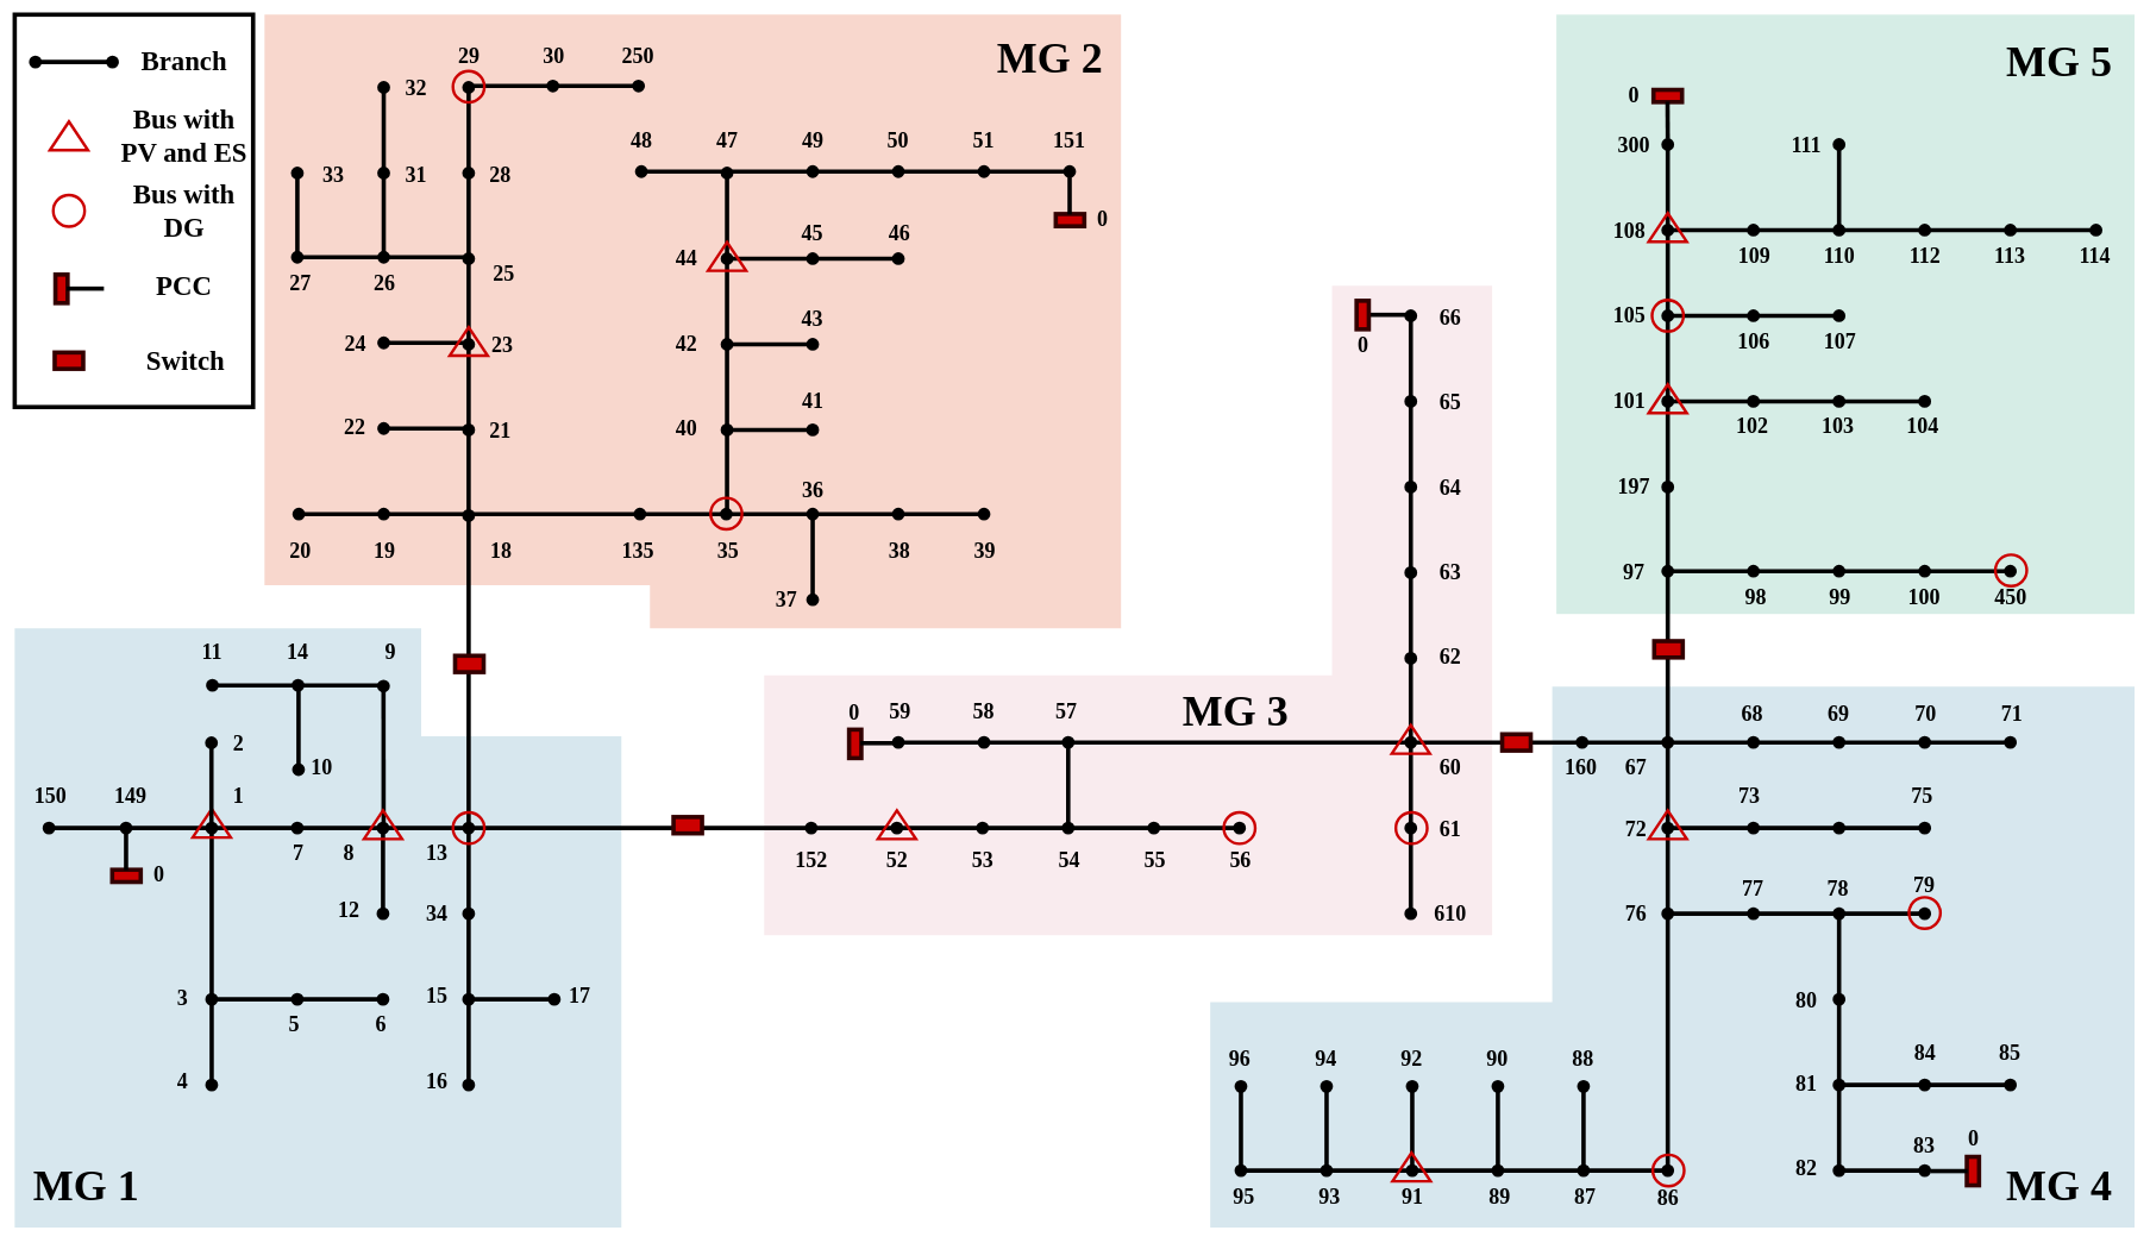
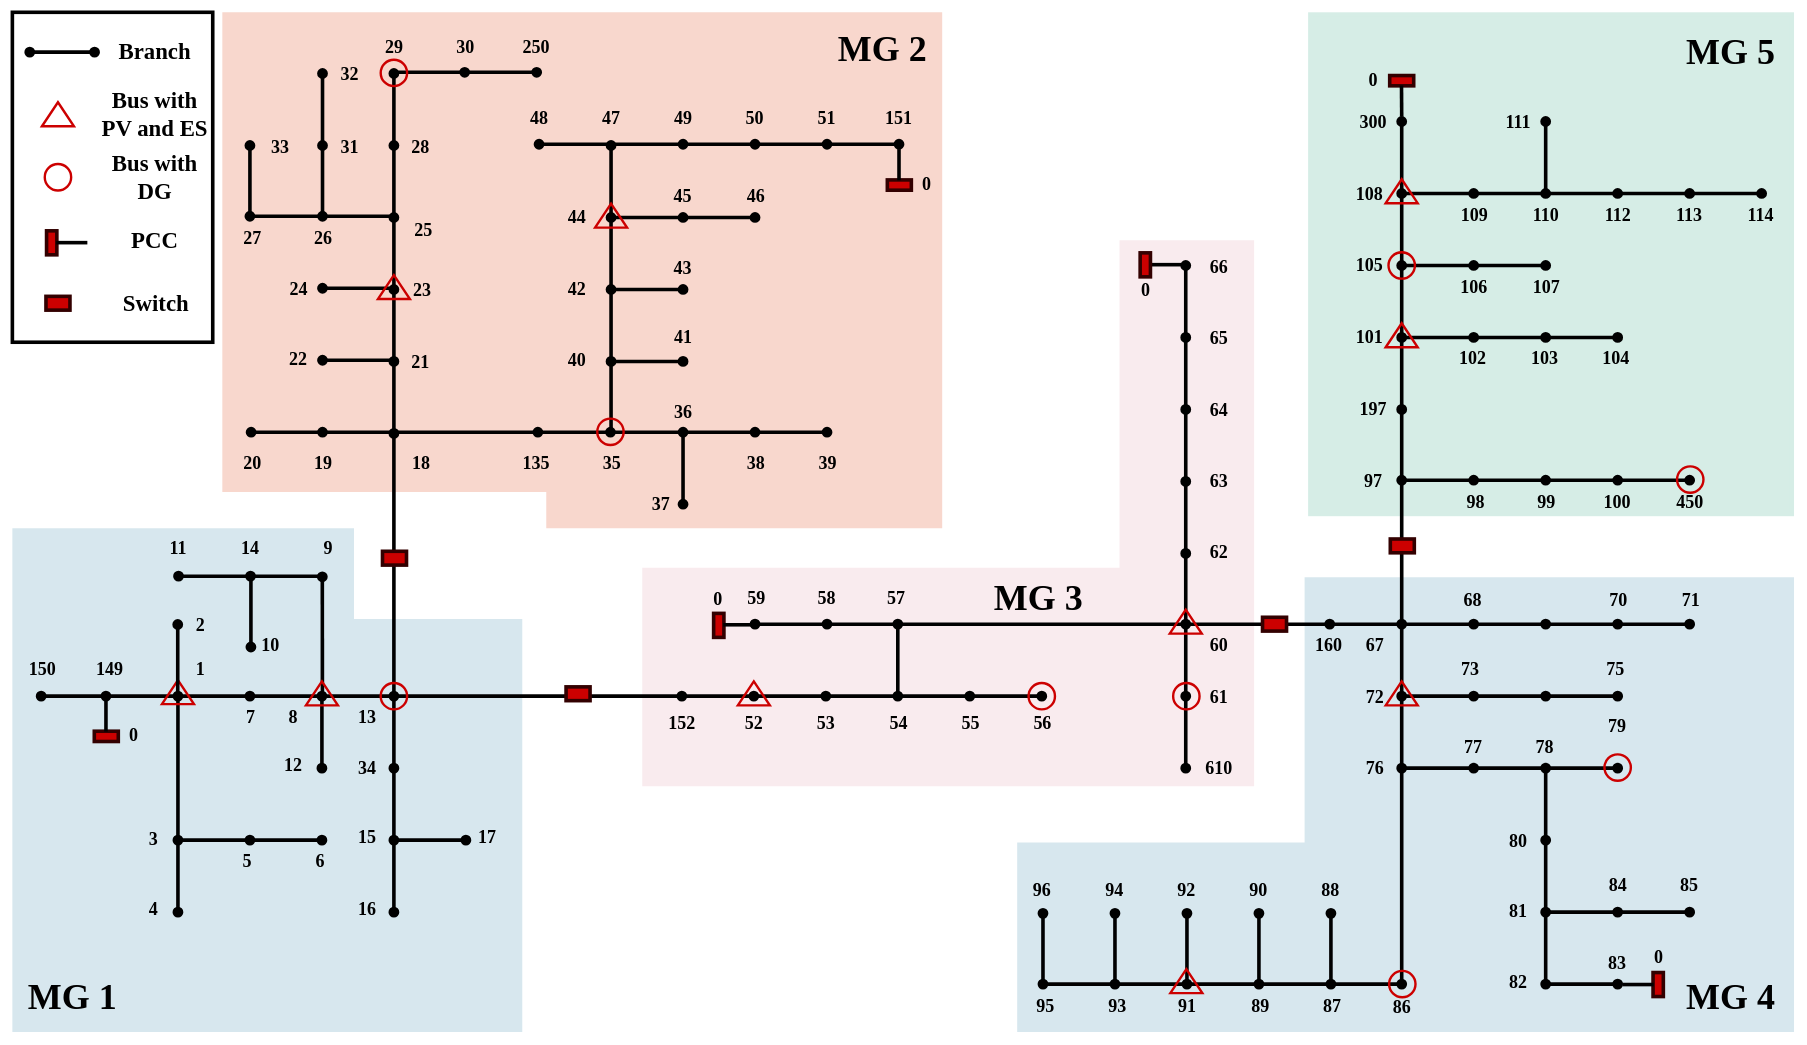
- <mxCell id="195" value="&lt;font style=&quot;font-size: 30px&quot;&gt;69&lt;/font&gt;" style="text;html=1;resizable=0;autosize=1;align=center;verticalAlign=middle;points=[];fillColor=none;strokeColor=none;rounded=0;strokeWidth=11;fontFamily=Times New Roman;fontStyle=1" parent="1" vertex="1"><mxGeometry x="2550" y="984" width="50" height="30" as="geometry" /></mxCell>
- <mxCell id="208" value="&lt;font style=&quot;font-size: 30px&quot;&gt;79&lt;/font&gt;" style="text;html=1;resizable=0;autosize=1;align=center;verticalAlign=middle;points=[];fillColor=none;strokeColor=none;rounded=0;strokeWidth=11;fontFamily=Times New Roman;fontStyle=1" parent="1" vertex="1"><mxGeometry x="2670" y="1224" width="50" height="30" as="geometry" /></mxCell>
+ <mxCell id="208" value="&lt;font style=&quot;font-size: 30px&quot;&gt;79&lt;/font&gt;" style="text;html=1;resizable=0;autosize=1;align=center;verticalAlign=middle;points=[];fillColor=none;strokeColor=none;rounded=0;strokeWidth=11;fontFamily=Times New Roman;fontStyle=1" parent="1" vertex="1"><mxGeometry x="2670" y="1194" width="50" height="30" as="geometry" /></mxCell>
